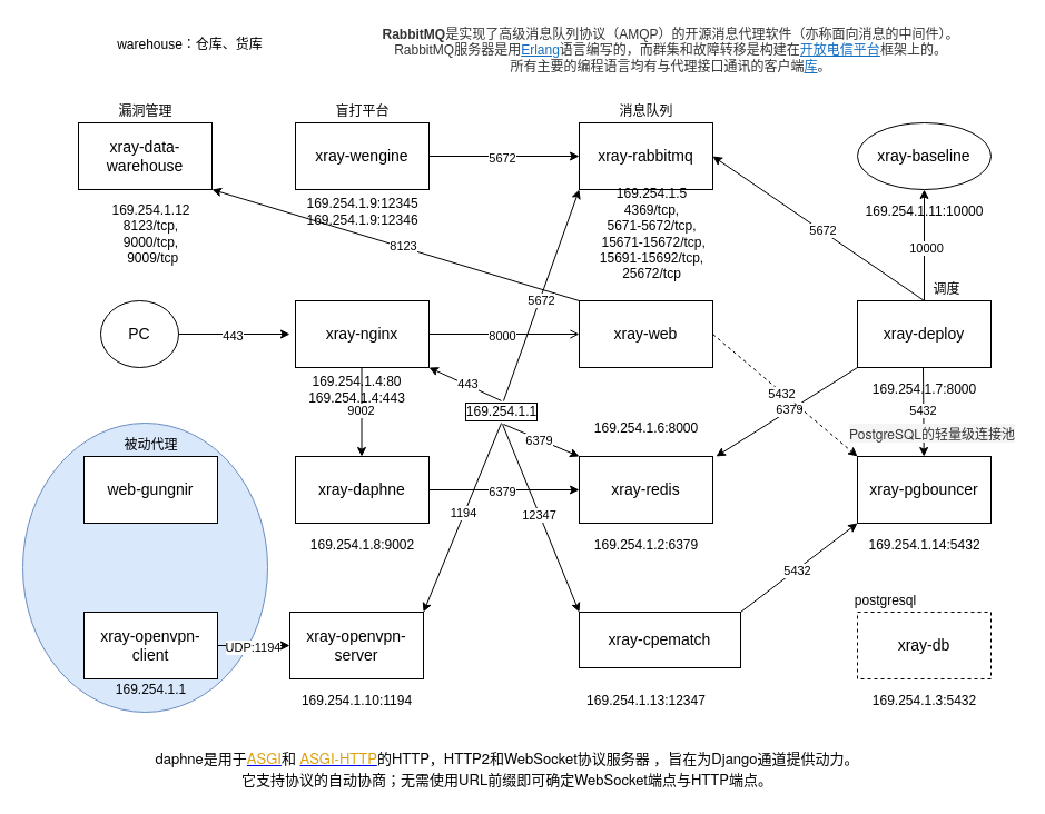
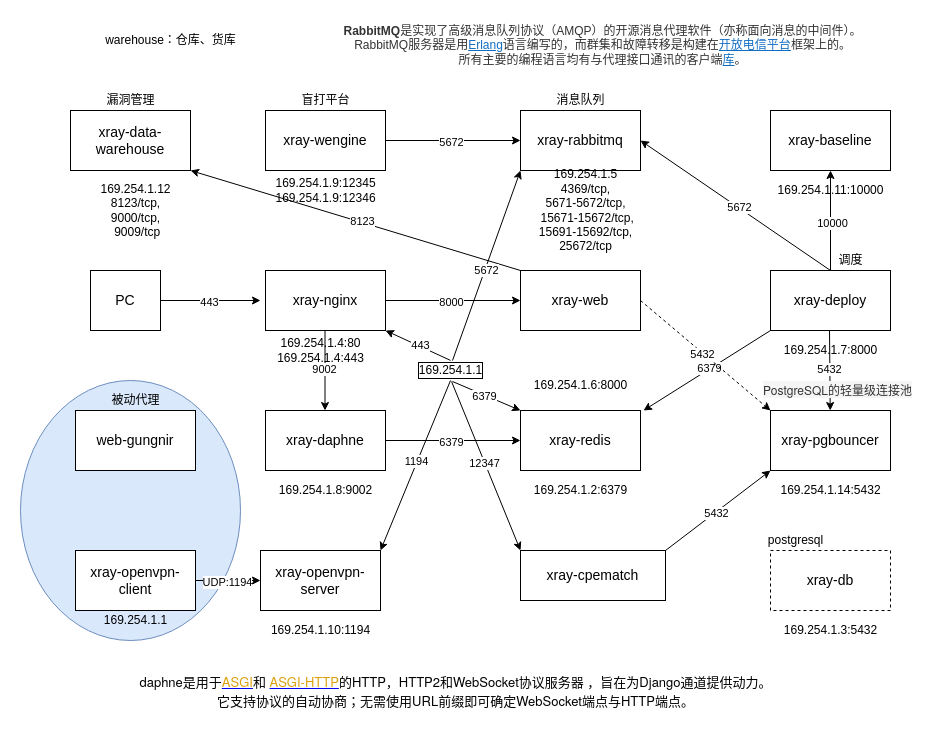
- <mxCell id="47" value="&lt;font style=&quot;font-size: 14px&quot;&gt;xray-baseline&lt;/font&gt;" style="ellipse;whiteSpace=wrap;html=1;" parent="1" vertex="1"><mxGeometry x="770" y="110" width="120" height="60" as="geometry" /></mxCell>
+ <mxCell id="47" value="&lt;font style=&quot;font-size: 14px&quot;&gt;xray-baseline&lt;/font&gt;" style="rounded=0;whiteSpace=wrap;html=1;" parent="1" vertex="1"><mxGeometry x="770" y="110" width="120" height="60" as="geometry" /></mxCell>
- <mxCell id="7" value="&lt;font style=&quot;font-size: 14px&quot;&gt;PC&lt;/font&gt;" style="ellipse;whiteSpace=wrap;html=1;" parent="1" vertex="1"><mxGeometry y="270" width="70" height="60" as="geometry" x="90" /></mxCell>
+ <mxCell id="7" value="&lt;font style=&quot;font-size: 14px&quot;&gt;PC&lt;/font&gt;" style="rounded=0;whiteSpace=wrap;html=1;" parent="1" vertex="1"><mxGeometry y="270" width="70" height="60" as="geometry" x="90" /></mxCell>
- <mxCell id="10" value="" style="endArrow=open;html=1;entryX=0;entryY=0.5;entryDx=0;entryDy=0;exitX=1;exitY=0.5;exitDx=0;exitDy=0;" parent="1" source="3" target="5" edge="1"><mxGeometry width="50" height="50" relative="1" as="geometry"><mxPoint x="390" y="300" as="sourcePoint" /><mxPoint x="270" y="310" as="targetPoint" /></mxGeometry></mxCell>
+ <mxCell id="10" value="" style="endArrow=classic;html=1;entryX=0;entryY=0.5;entryDx=0;entryDy=0;exitX=1;exitY=0.5;exitDx=0;exitDy=0;" parent="1" source="3" target="5" edge="1"><mxGeometry width="50" height="50" relative="1" as="geometry"><mxPoint x="390" y="300" as="sourcePoint" /><mxPoint x="270" y="310" as="targetPoint" /></mxGeometry></mxCell>
- <mxCell id="46" value="169.254.1.13:12347" style="text;html=1;align=center;verticalAlign=middle;resizable=0;points=[];autosize=1;" parent="1" vertex="1"><mxGeometry x="520" y="620" width="120" height="20" as="geometry" /></mxCell>
